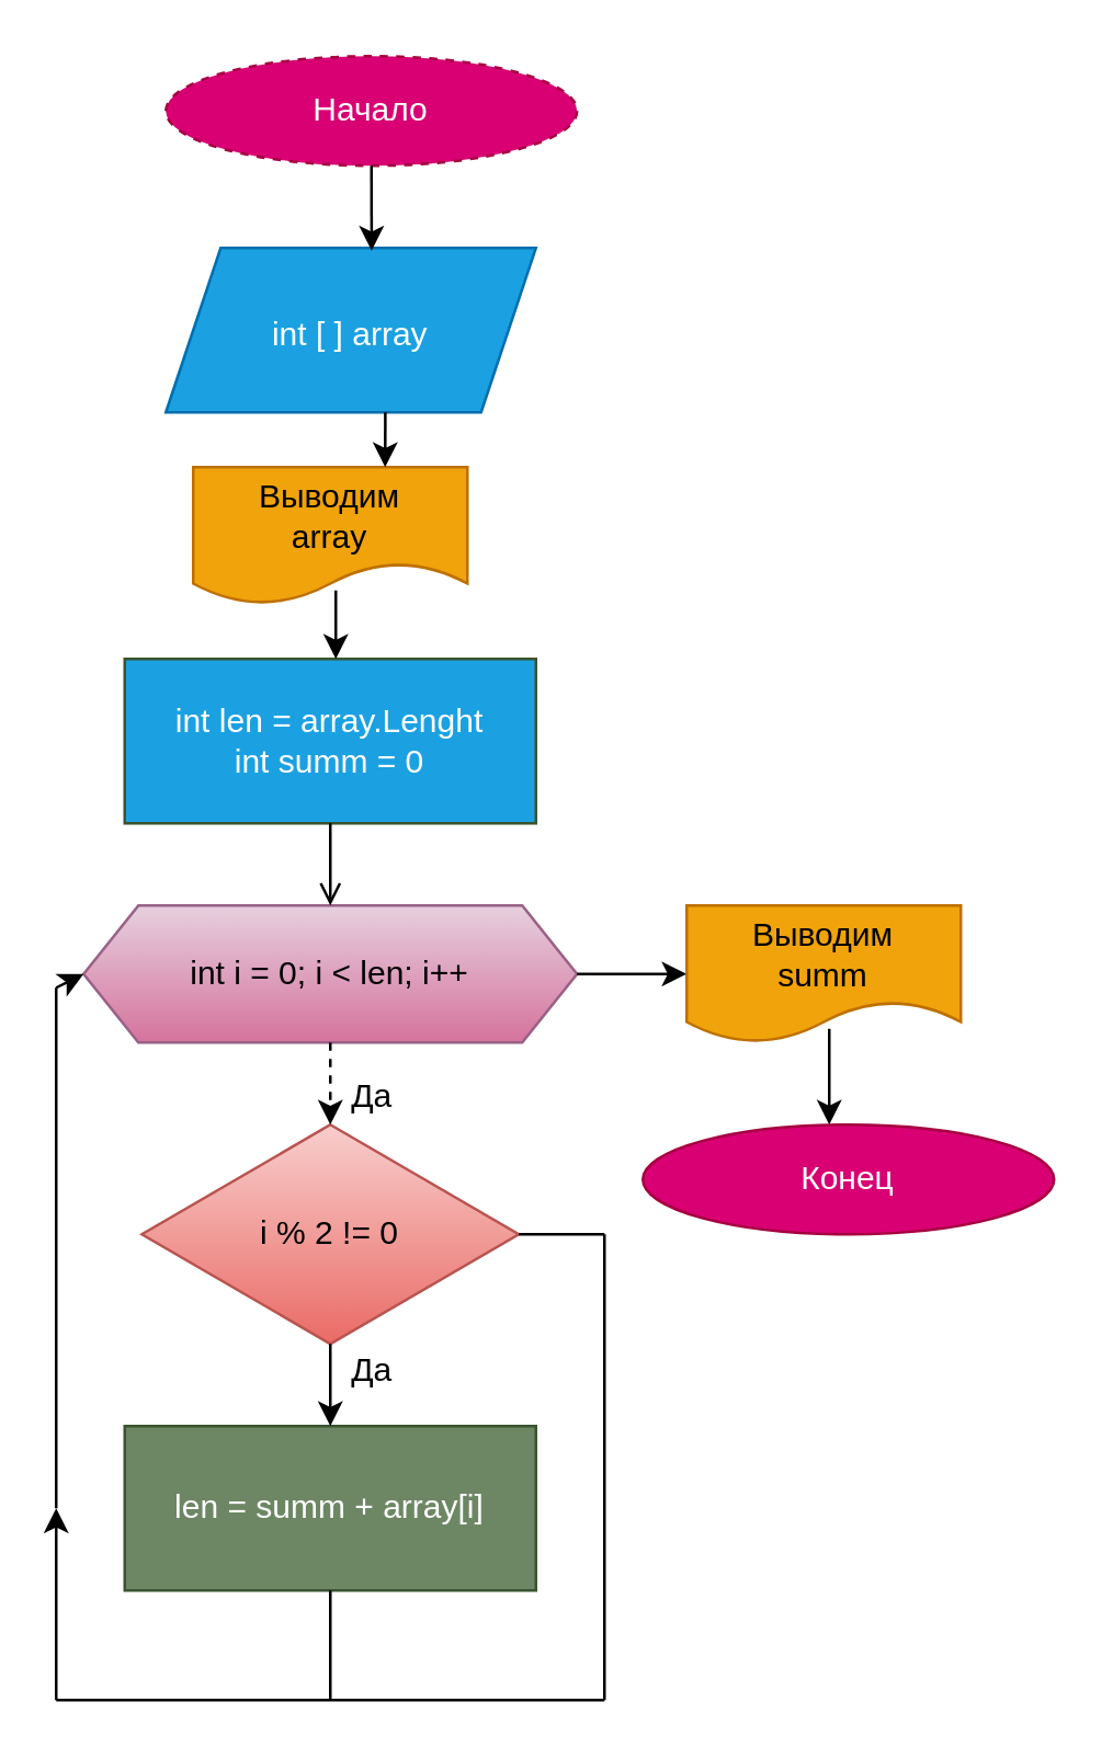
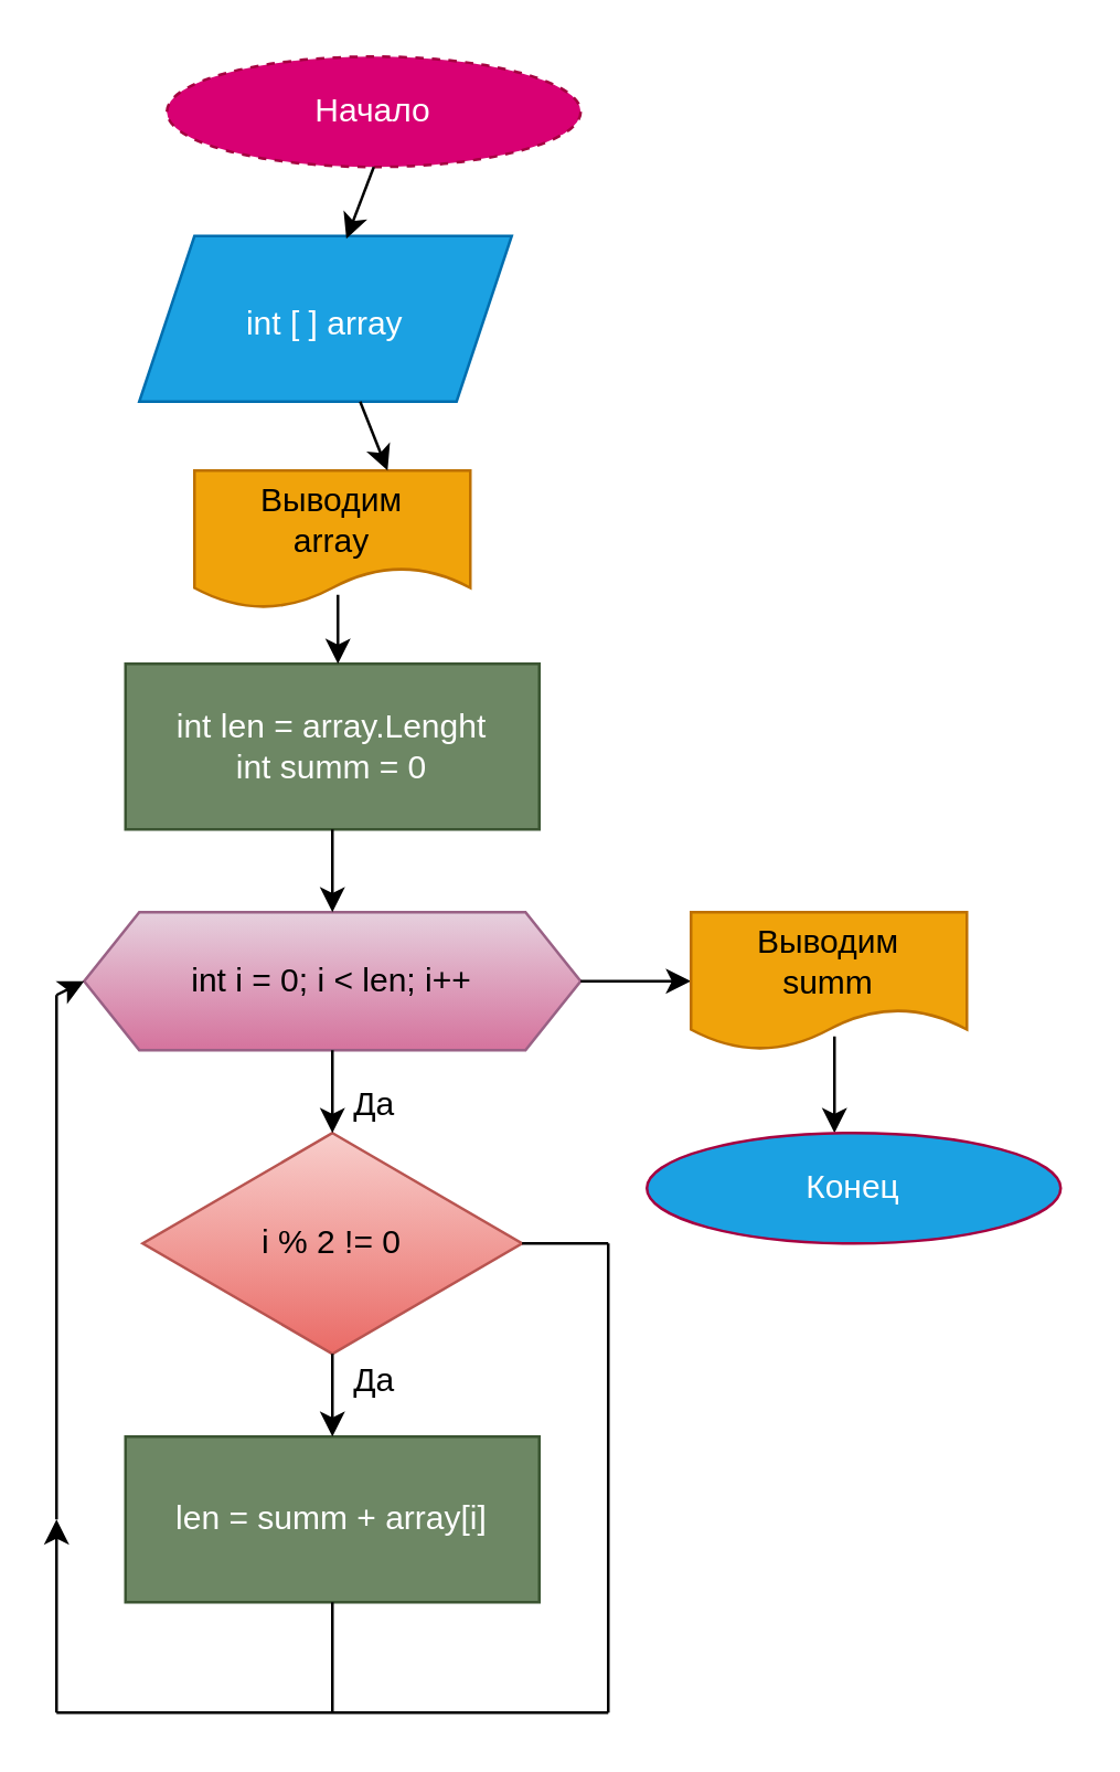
- <mxCell id="3" value="&lt;font style=&quot;font-size: 12px&quot;&gt;int [ ] array&lt;/font&gt;" style="shape=parallelogram;perimeter=parallelogramPerimeter;whiteSpace=wrap;html=1;fixedSize=1;fontSize=18;fillColor=#1ba1e2;fontColor=#ffffff;strokeColor=#006EAF;" parent="1" vertex="1"><mxGeometry x="60" y="90" width="135" height="60" as="geometry" /></mxCell>
+ <mxCell id="3" value="&lt;font style=&quot;font-size: 12px&quot;&gt;int [ ] array&lt;/font&gt;" style="shape=parallelogram;perimeter=parallelogramPerimeter;whiteSpace=wrap;html=1;fixedSize=1;fontSize=18;fillColor=#1ba1e2;fontColor=#ffffff;strokeColor=#006EAF;" parent="1" vertex="1"><mxGeometry x="50" y="85" width="135" height="60" as="geometry" /></mxCell>
- <mxCell id="4" value="int len = array.Lenght&lt;br&gt;int summ = 0" style="rounded=0;whiteSpace=wrap;html=1;fontSize=12;fillColor=#1ba1e2;fontColor=#ffffff;strokeColor=#3A5431;" parent="1" vertex="1"><mxGeometry x="45" y="240" width="150" height="60" as="geometry" /></mxCell>
+ <mxCell id="4" value="int len = array.Lenght&lt;br&gt;int summ = 0" style="rounded=0;whiteSpace=wrap;html=1;fontSize=12;fillColor=#6d8764;fontColor=#ffffff;strokeColor=#3A5431;" parent="1" vertex="1"><mxGeometry x="45" y="240" width="150" height="60" as="geometry" /></mxCell>
- <mxCell id="12" value="" style="endArrow=open;html=1;fontSize=12;exitX=0.5;exitY=1;exitDx=0;exitDy=0;entryX=0.5;entryY=0;entryDx=0;entryDy=0;" parent="1" source="4" target="5" edge="1"><mxGeometry width="50" height="50" relative="1" as="geometry"><mxPoint x="120" y="290" as="sourcePoint" /><mxPoint x="170" y="240" as="targetPoint" /></mxGeometry></mxCell>
+ <mxCell id="12" value="" style="endArrow=classic;html=1;fontSize=12;exitX=0.5;exitY=1;exitDx=0;exitDy=0;entryX=0.5;entryY=0;entryDx=0;entryDy=0;" parent="1" source="4" target="5" edge="1"><mxGeometry width="50" height="50" relative="1" as="geometry"><mxPoint x="120" y="290" as="sourcePoint" /><mxPoint x="170" y="240" as="targetPoint" /></mxGeometry></mxCell>
- <mxCell id="13" value="" style="endArrow=classic;html=1;fontSize=12;exitX=0.5;exitY=1;exitDx=0;exitDy=0;dashed=1;" parent="1" source="5" target="6" edge="1"><mxGeometry width="50" height="50" relative="1" as="geometry"><mxPoint x="120" y="390" as="sourcePoint" /><mxPoint x="170" y="340" as="targetPoint" /></mxGeometry></mxCell>
+ <mxCell id="13" value="" style="endArrow=classic;html=1;fontSize=12;exitX=0.5;exitY=1;exitDx=0;exitDy=0;" parent="1" source="5" target="6" edge="1"><mxGeometry width="50" height="50" relative="1" as="geometry"><mxPoint x="120" y="390" as="sourcePoint" /><mxPoint x="170" y="340" as="targetPoint" /></mxGeometry></mxCell>
- <mxCell id="24" value="Конец" style="ellipse;whiteSpace=wrap;html=1;fillColor=#d80073;fontColor=#ffffff;strokeColor=#A50040;" parent="1" vertex="1"><mxGeometry x="234" y="410" width="150" height="40" as="geometry" /></mxCell>
+ <mxCell id="24" value="Конец" style="ellipse;whiteSpace=wrap;html=1;fillColor=#1ba1e2;fontColor=#ffffff;strokeColor=#A50040;" parent="1" vertex="1"><mxGeometry x="234" y="410" width="150" height="40" as="geometry" /></mxCell>
